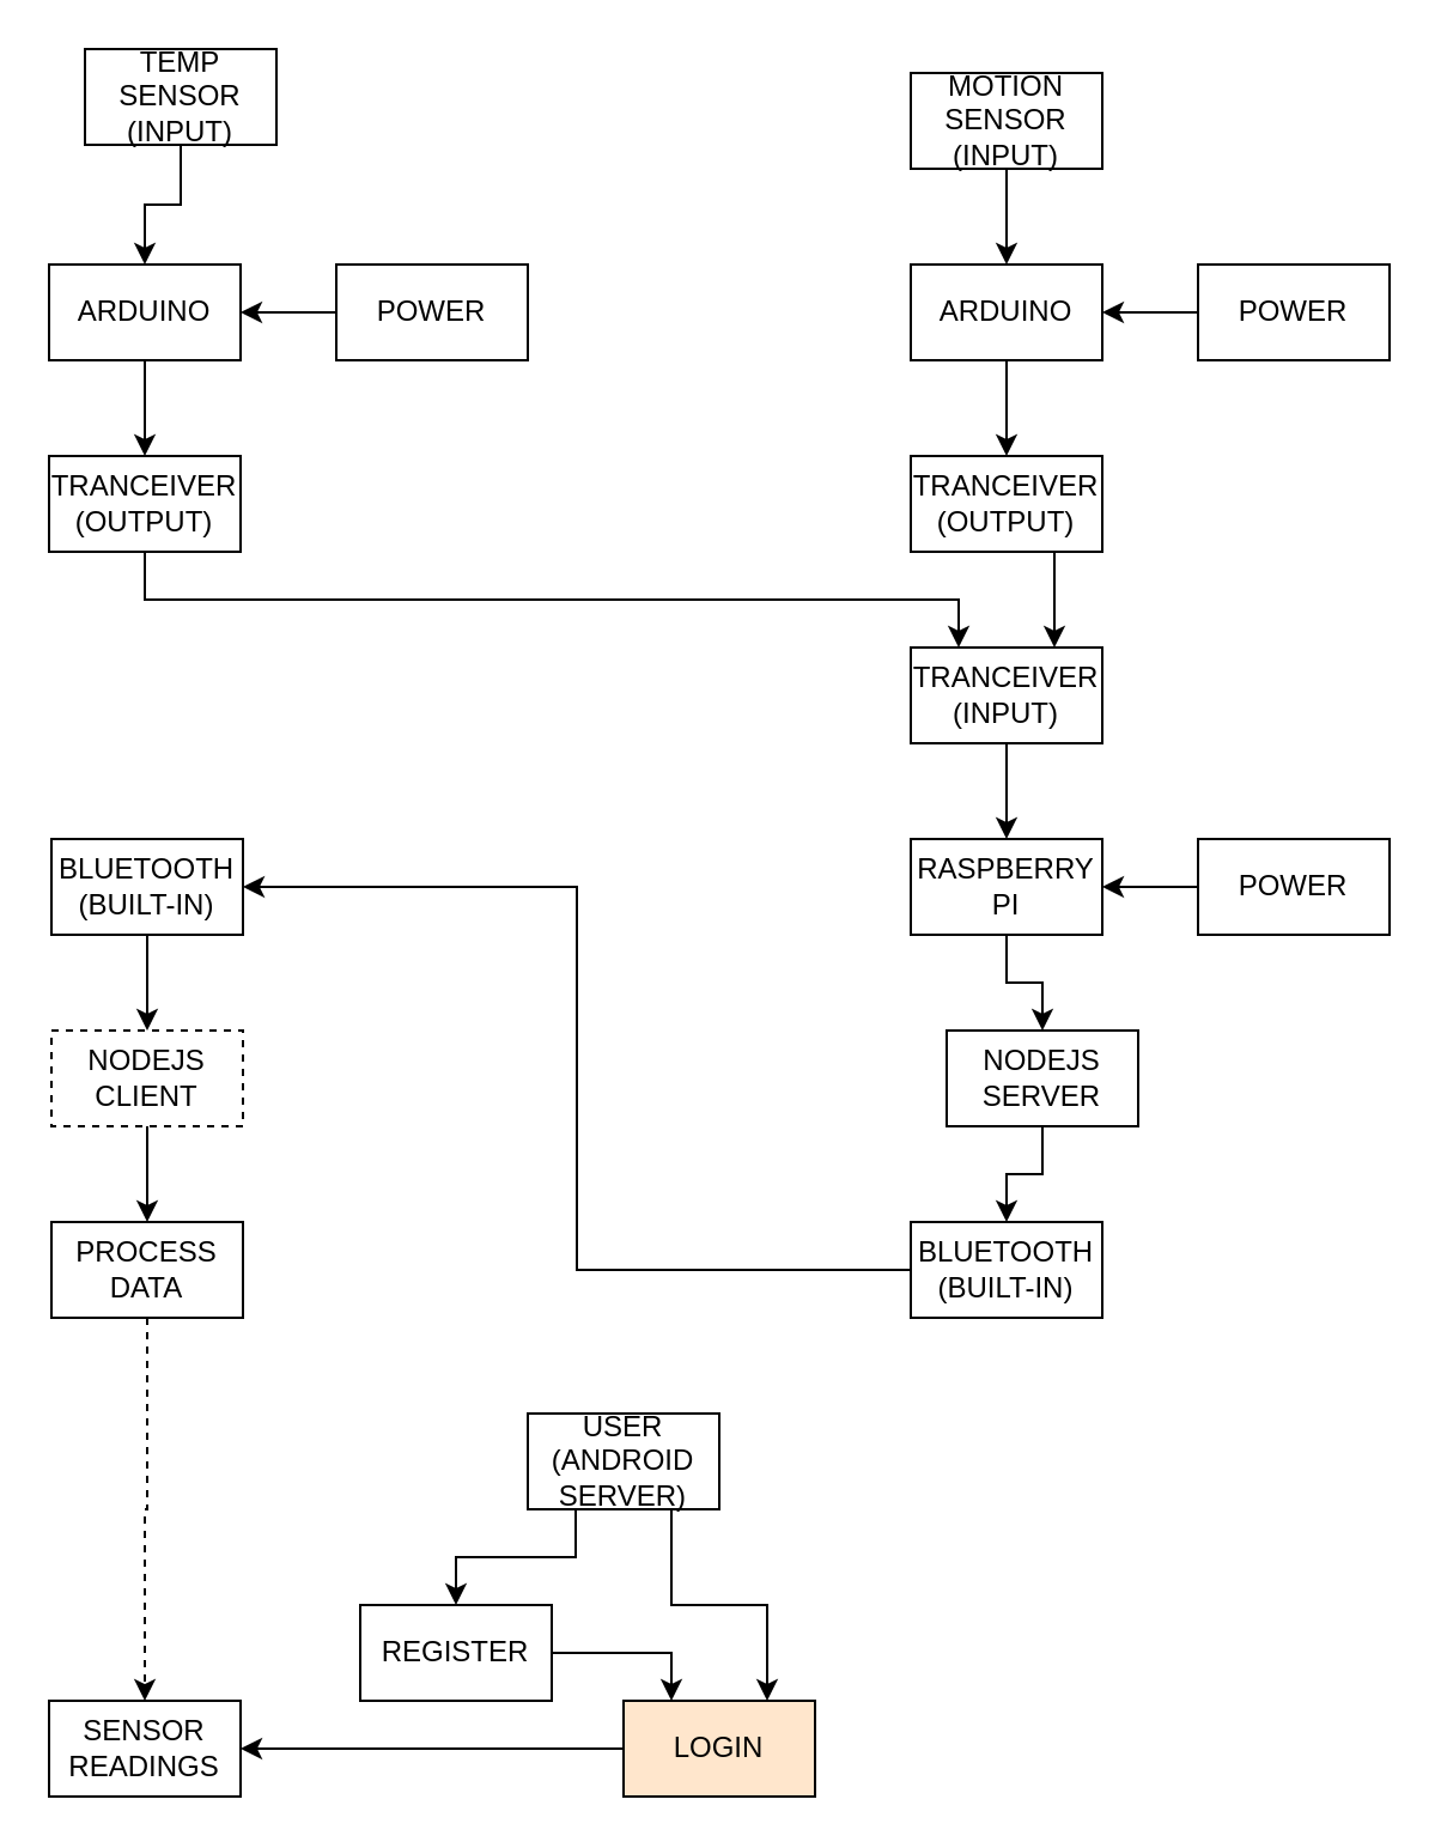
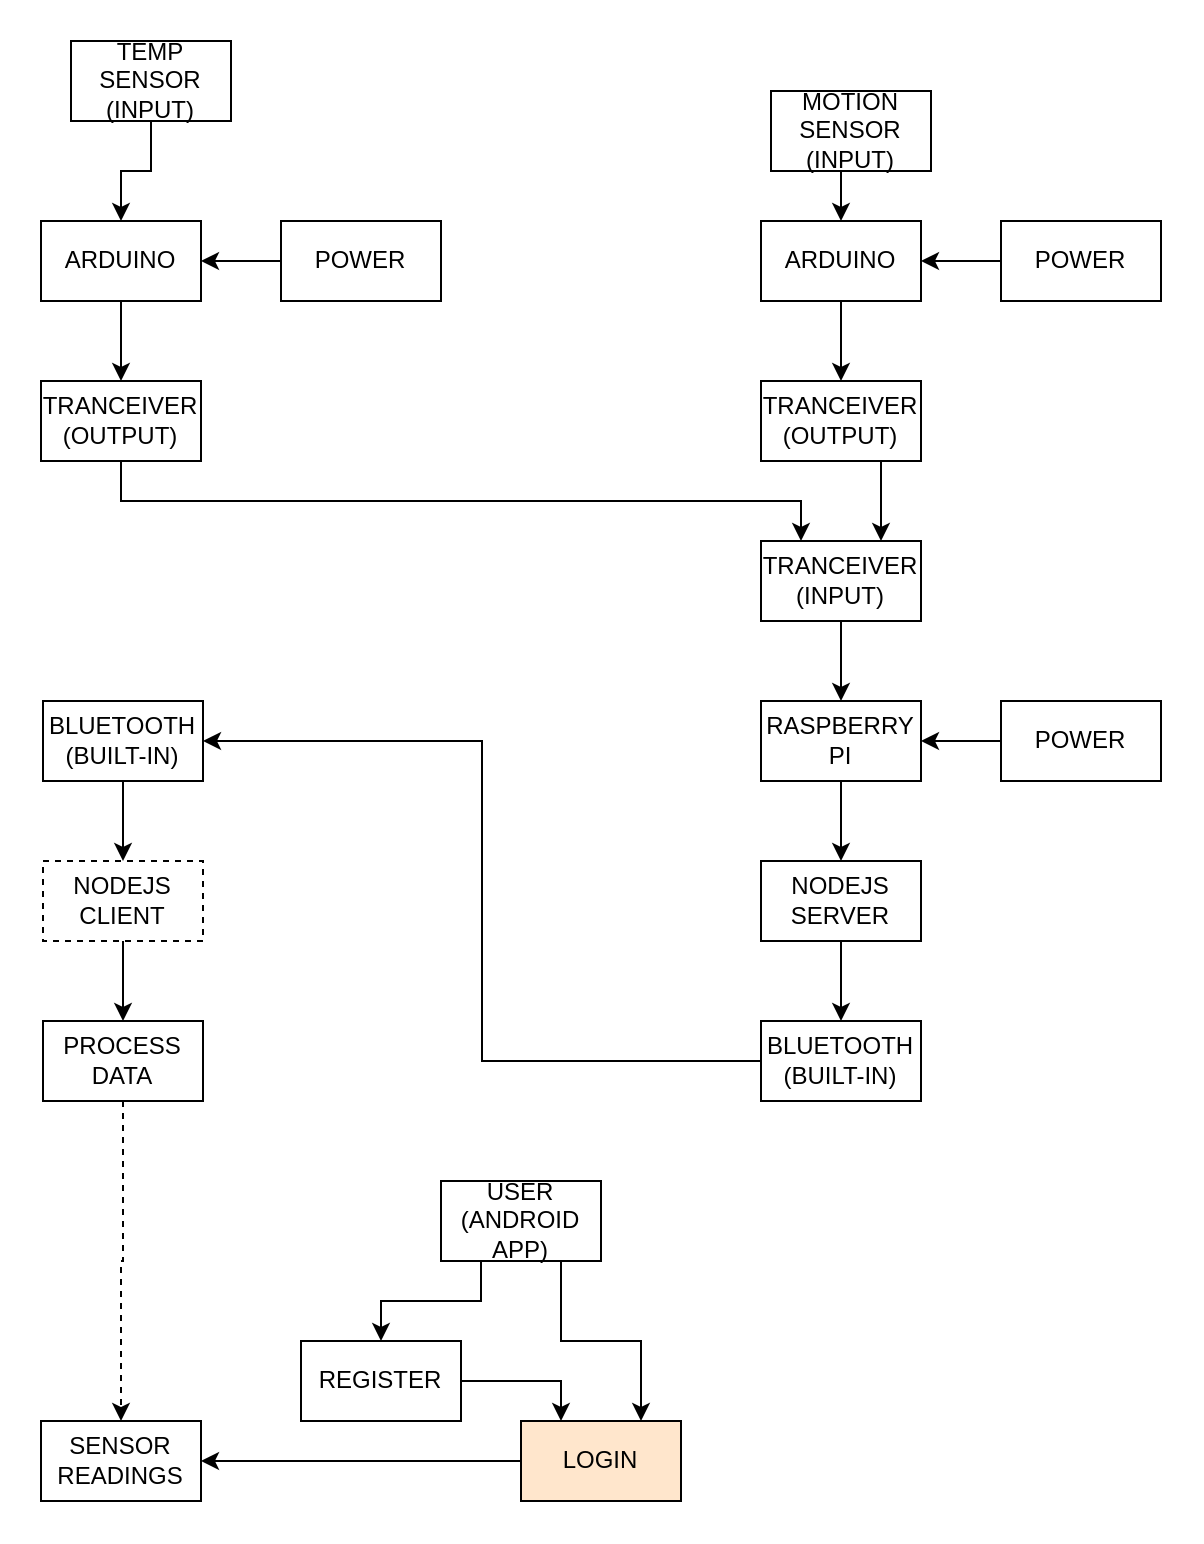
- <mxCell id="11" value="MOTION SENSOR (INPUT)" style="rounded=0;whiteSpace=wrap;html=1;" parent="1" vertex="1"><mxGeometry x="380" y="30" width="80" height="40" as="geometry" /></mxCell>
+ <mxCell id="11" value="MOTION SENSOR (INPUT)" style="rounded=0;whiteSpace=wrap;html=1;" parent="1" vertex="1"><mxGeometry x="385" y="45" width="80" height="40" as="geometry" /></mxCell>
- <mxCell id="25" value="NODEJS SERVER" style="rounded=0;whiteSpace=wrap;html=1;" vertex="1" parent="1"><mxGeometry x="395" y="430" width="80" height="40" as="geometry" /></mxCell>
+ <mxCell id="25" value="NODEJS SERVER" style="rounded=0;whiteSpace=wrap;html=1;" vertex="1" parent="1"><mxGeometry x="380" y="430" width="80" height="40" as="geometry" /></mxCell>
- <mxCell id="39" value="USER (ANDROID SERVER)" style="rounded=0;whiteSpace=wrap;html=1;" vertex="1" parent="1"><mxGeometry x="220" y="590" width="80" height="40" as="geometry" /></mxCell>
+ <mxCell id="39" value="USER (ANDROID APP)" style="rounded=0;whiteSpace=wrap;html=1;" vertex="1" parent="1"><mxGeometry x="220" y="590" width="80" height="40" as="geometry" /></mxCell>
